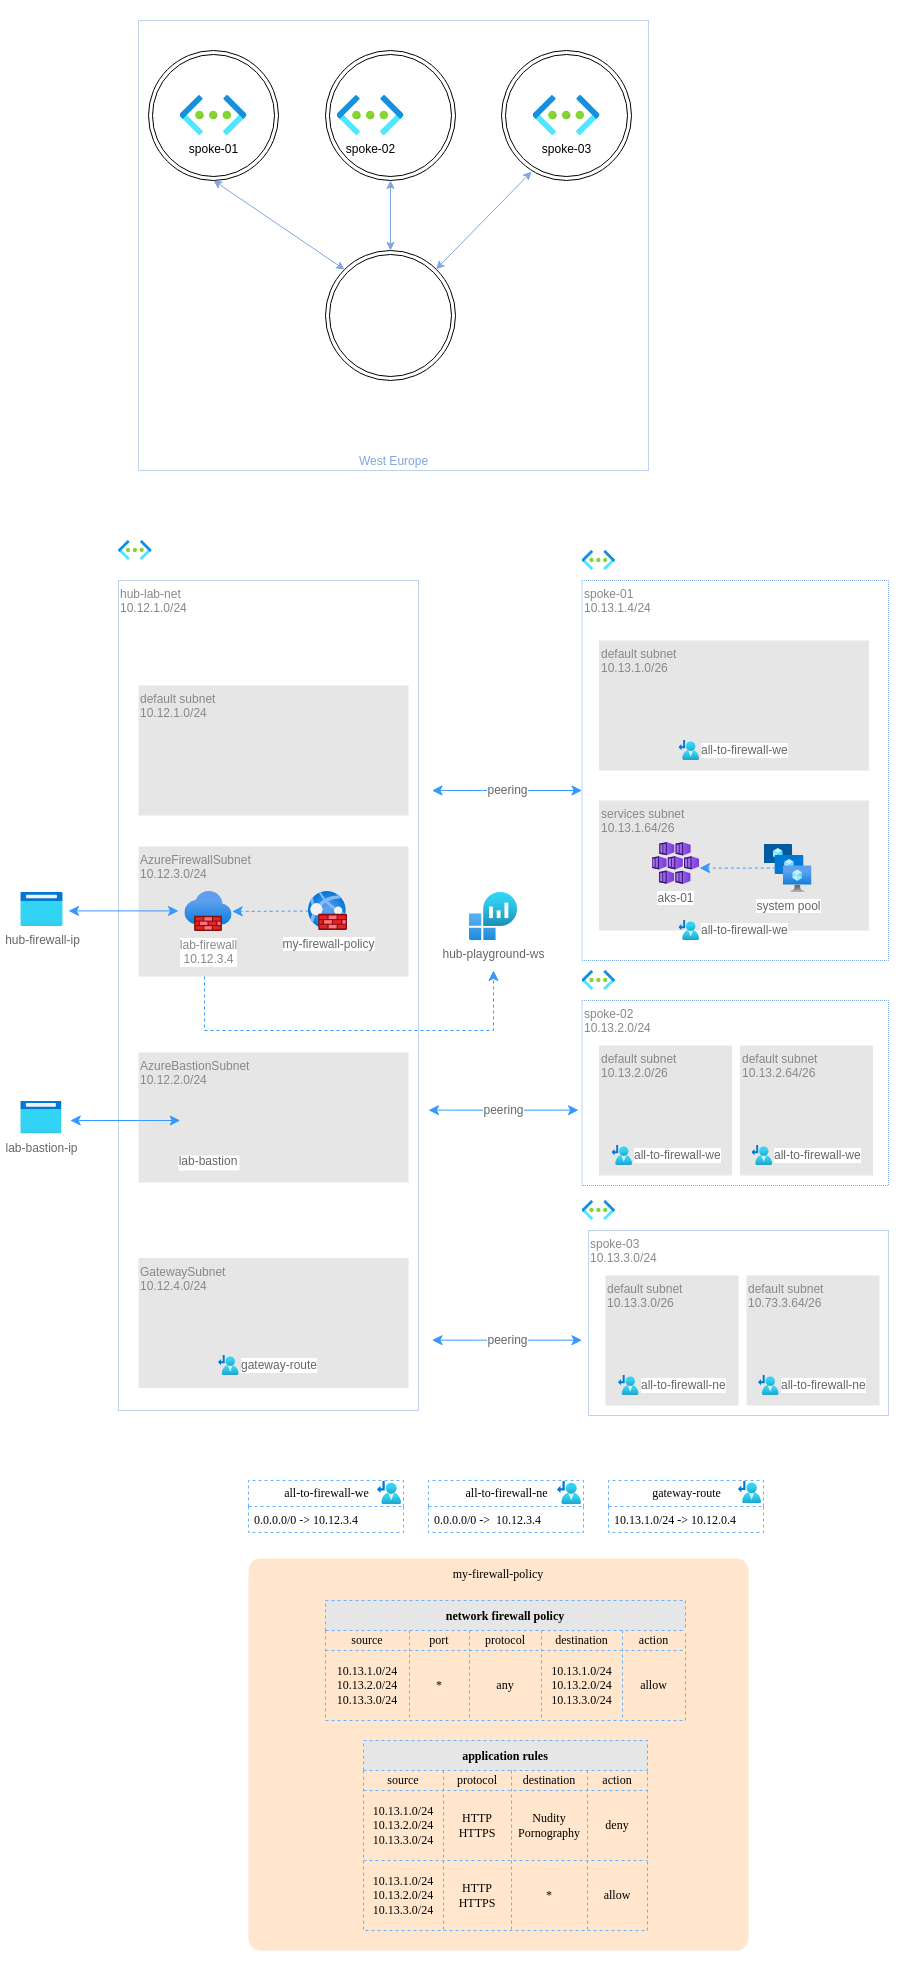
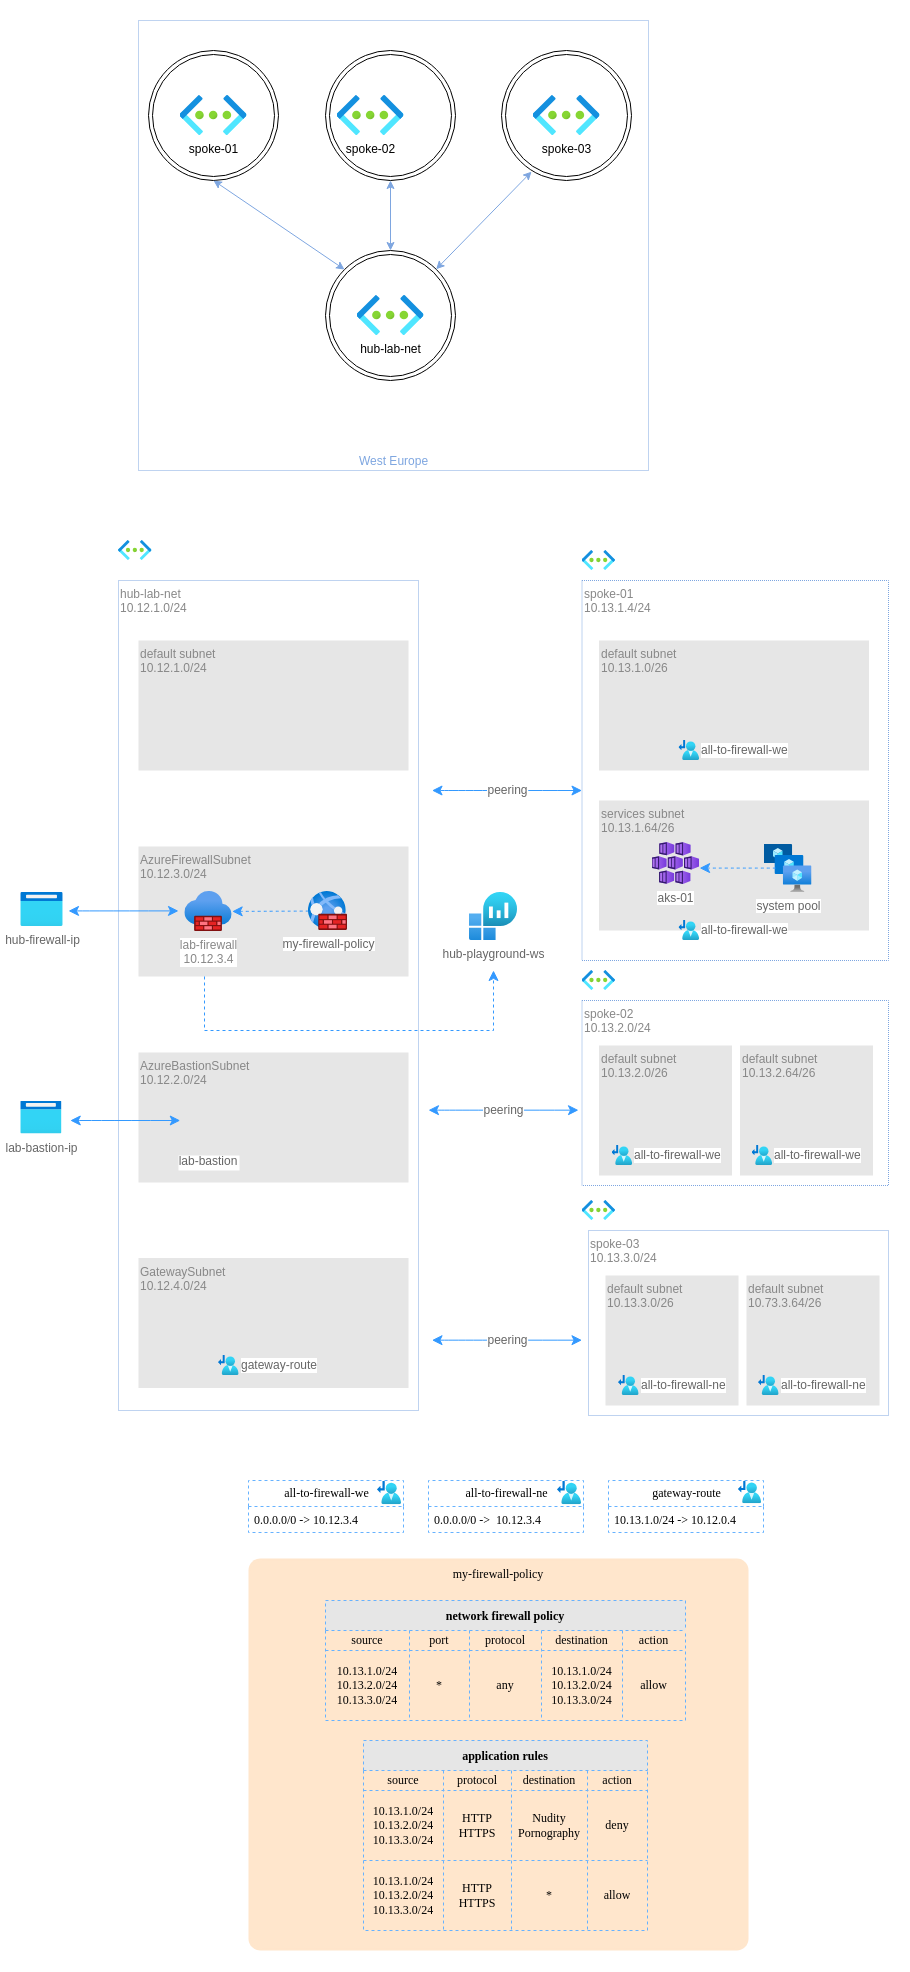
+ <mxCell id="18" value="hub-lab-net" style="aspect=fixed;html=1;points=[];align=center;image;fontSize=12;image=img/lib/azure2/networking/Virtual_Networks.svg;" parent="16" vertex="1"><mxGeometry x="31.5" y="45" width="67" height="40" as="geometry" /></mxCell>
- <mxCell id="21" value="default subnet&lt;br&gt;10.12.1.0/24" style="verticalLabelPosition=middle;verticalAlign=top;shape=mxgraph.basic.rect;fillColor2=none;strokeWidth=1;size=20;indent=5;fillColor=#E6E6E6;strokeColor=none;dashed=1;dashPattern=1 1;fontColor=#888888;labelPosition=center;align=left;horizontal=1;labelBorderColor=none;html=1;" parent="1" vertex="1"><mxGeometry x="138" y="685" width="270" height="130" as="geometry" /></mxCell>
+ <mxCell id="21" value="default subnet&lt;br&gt;10.12.1.0/24" style="verticalLabelPosition=middle;verticalAlign=top;shape=mxgraph.basic.rect;fillColor2=none;strokeWidth=1;size=20;indent=5;fillColor=#E6E6E6;strokeColor=none;dashed=1;dashPattern=1 1;fontColor=#888888;labelPosition=center;align=left;horizontal=1;labelBorderColor=none;html=1;" parent="1" vertex="1"><mxGeometry x="138" y="640" width="270" height="130" as="geometry" /></mxCell>
